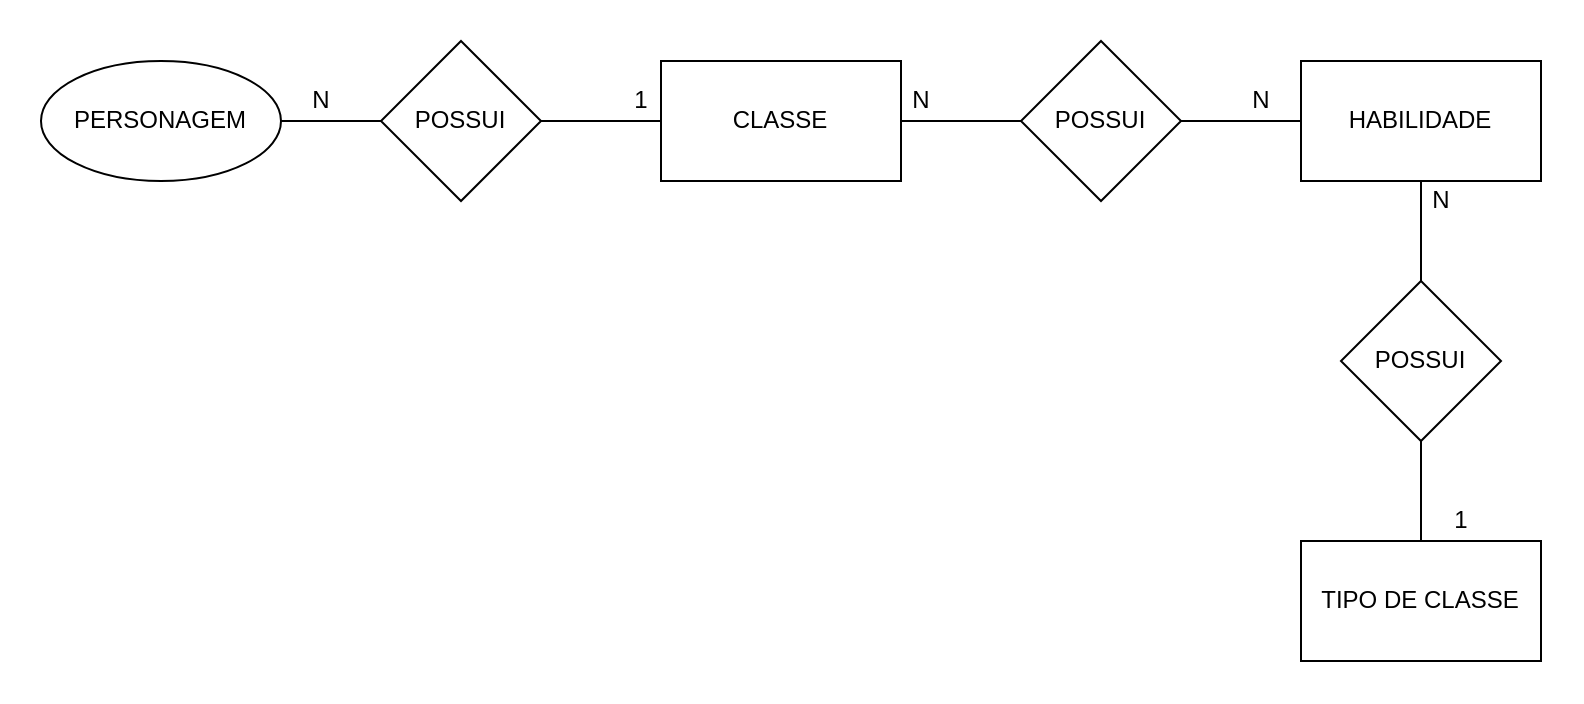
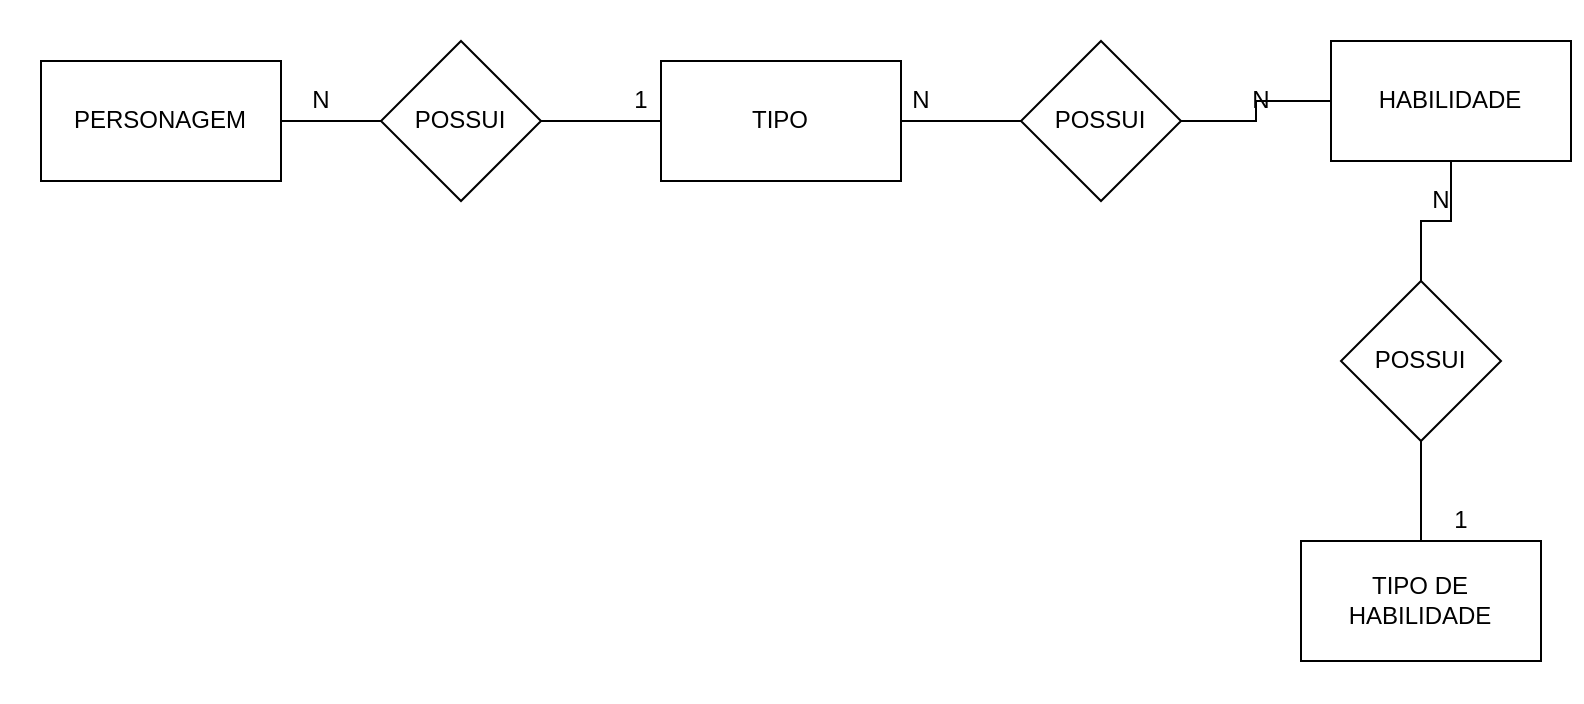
- <mxCell id="3" value="PERSONAGEM" style="ellipse;whiteSpace=wrap;html=1;" parent="1" vertex="1"><mxGeometry x="20" y="30" width="120" height="60" as="geometry" /></mxCell>
+ <mxCell id="3" value="PERSONAGEM" style="rounded=0;whiteSpace=wrap;html=1;" parent="1" vertex="1"><mxGeometry x="20" y="30" width="120" height="60" as="geometry" /></mxCell>
- <mxCell id="6" value="CLASSE" style="rounded=0;whiteSpace=wrap;html=1;" parent="1" vertex="1"><mxGeometry x="330" y="30" width="120" height="60" as="geometry" /></mxCell>
+ <mxCell id="6" value="TIPO" style="rounded=0;whiteSpace=wrap;html=1;" parent="1" vertex="1"><mxGeometry x="330" y="30" width="120" height="60" as="geometry" /></mxCell>
- <mxCell id="9" value="HABILIDADE" style="rounded=0;whiteSpace=wrap;html=1;" parent="1" vertex="1"><mxGeometry x="650" y="30" width="120" height="60" as="geometry" /></mxCell>
+ <mxCell id="9" value="HABILIDADE" style="rounded=0;whiteSpace=wrap;html=1;" parent="1" vertex="1"><mxGeometry x="665" y="20" width="120" height="60" as="geometry" /></mxCell>
- <mxCell id="10" value="TIPO DE CLASSE" style="rounded=0;whiteSpace=wrap;html=1;" parent="1" vertex="1"><mxGeometry x="650" y="270" width="120" height="60" as="geometry" /></mxCell>
+ <mxCell id="10" value="TIPO DE HABILIDADE" style="rounded=0;whiteSpace=wrap;html=1;" parent="1" vertex="1"><mxGeometry x="650" y="270" width="120" height="60" as="geometry" /></mxCell>
